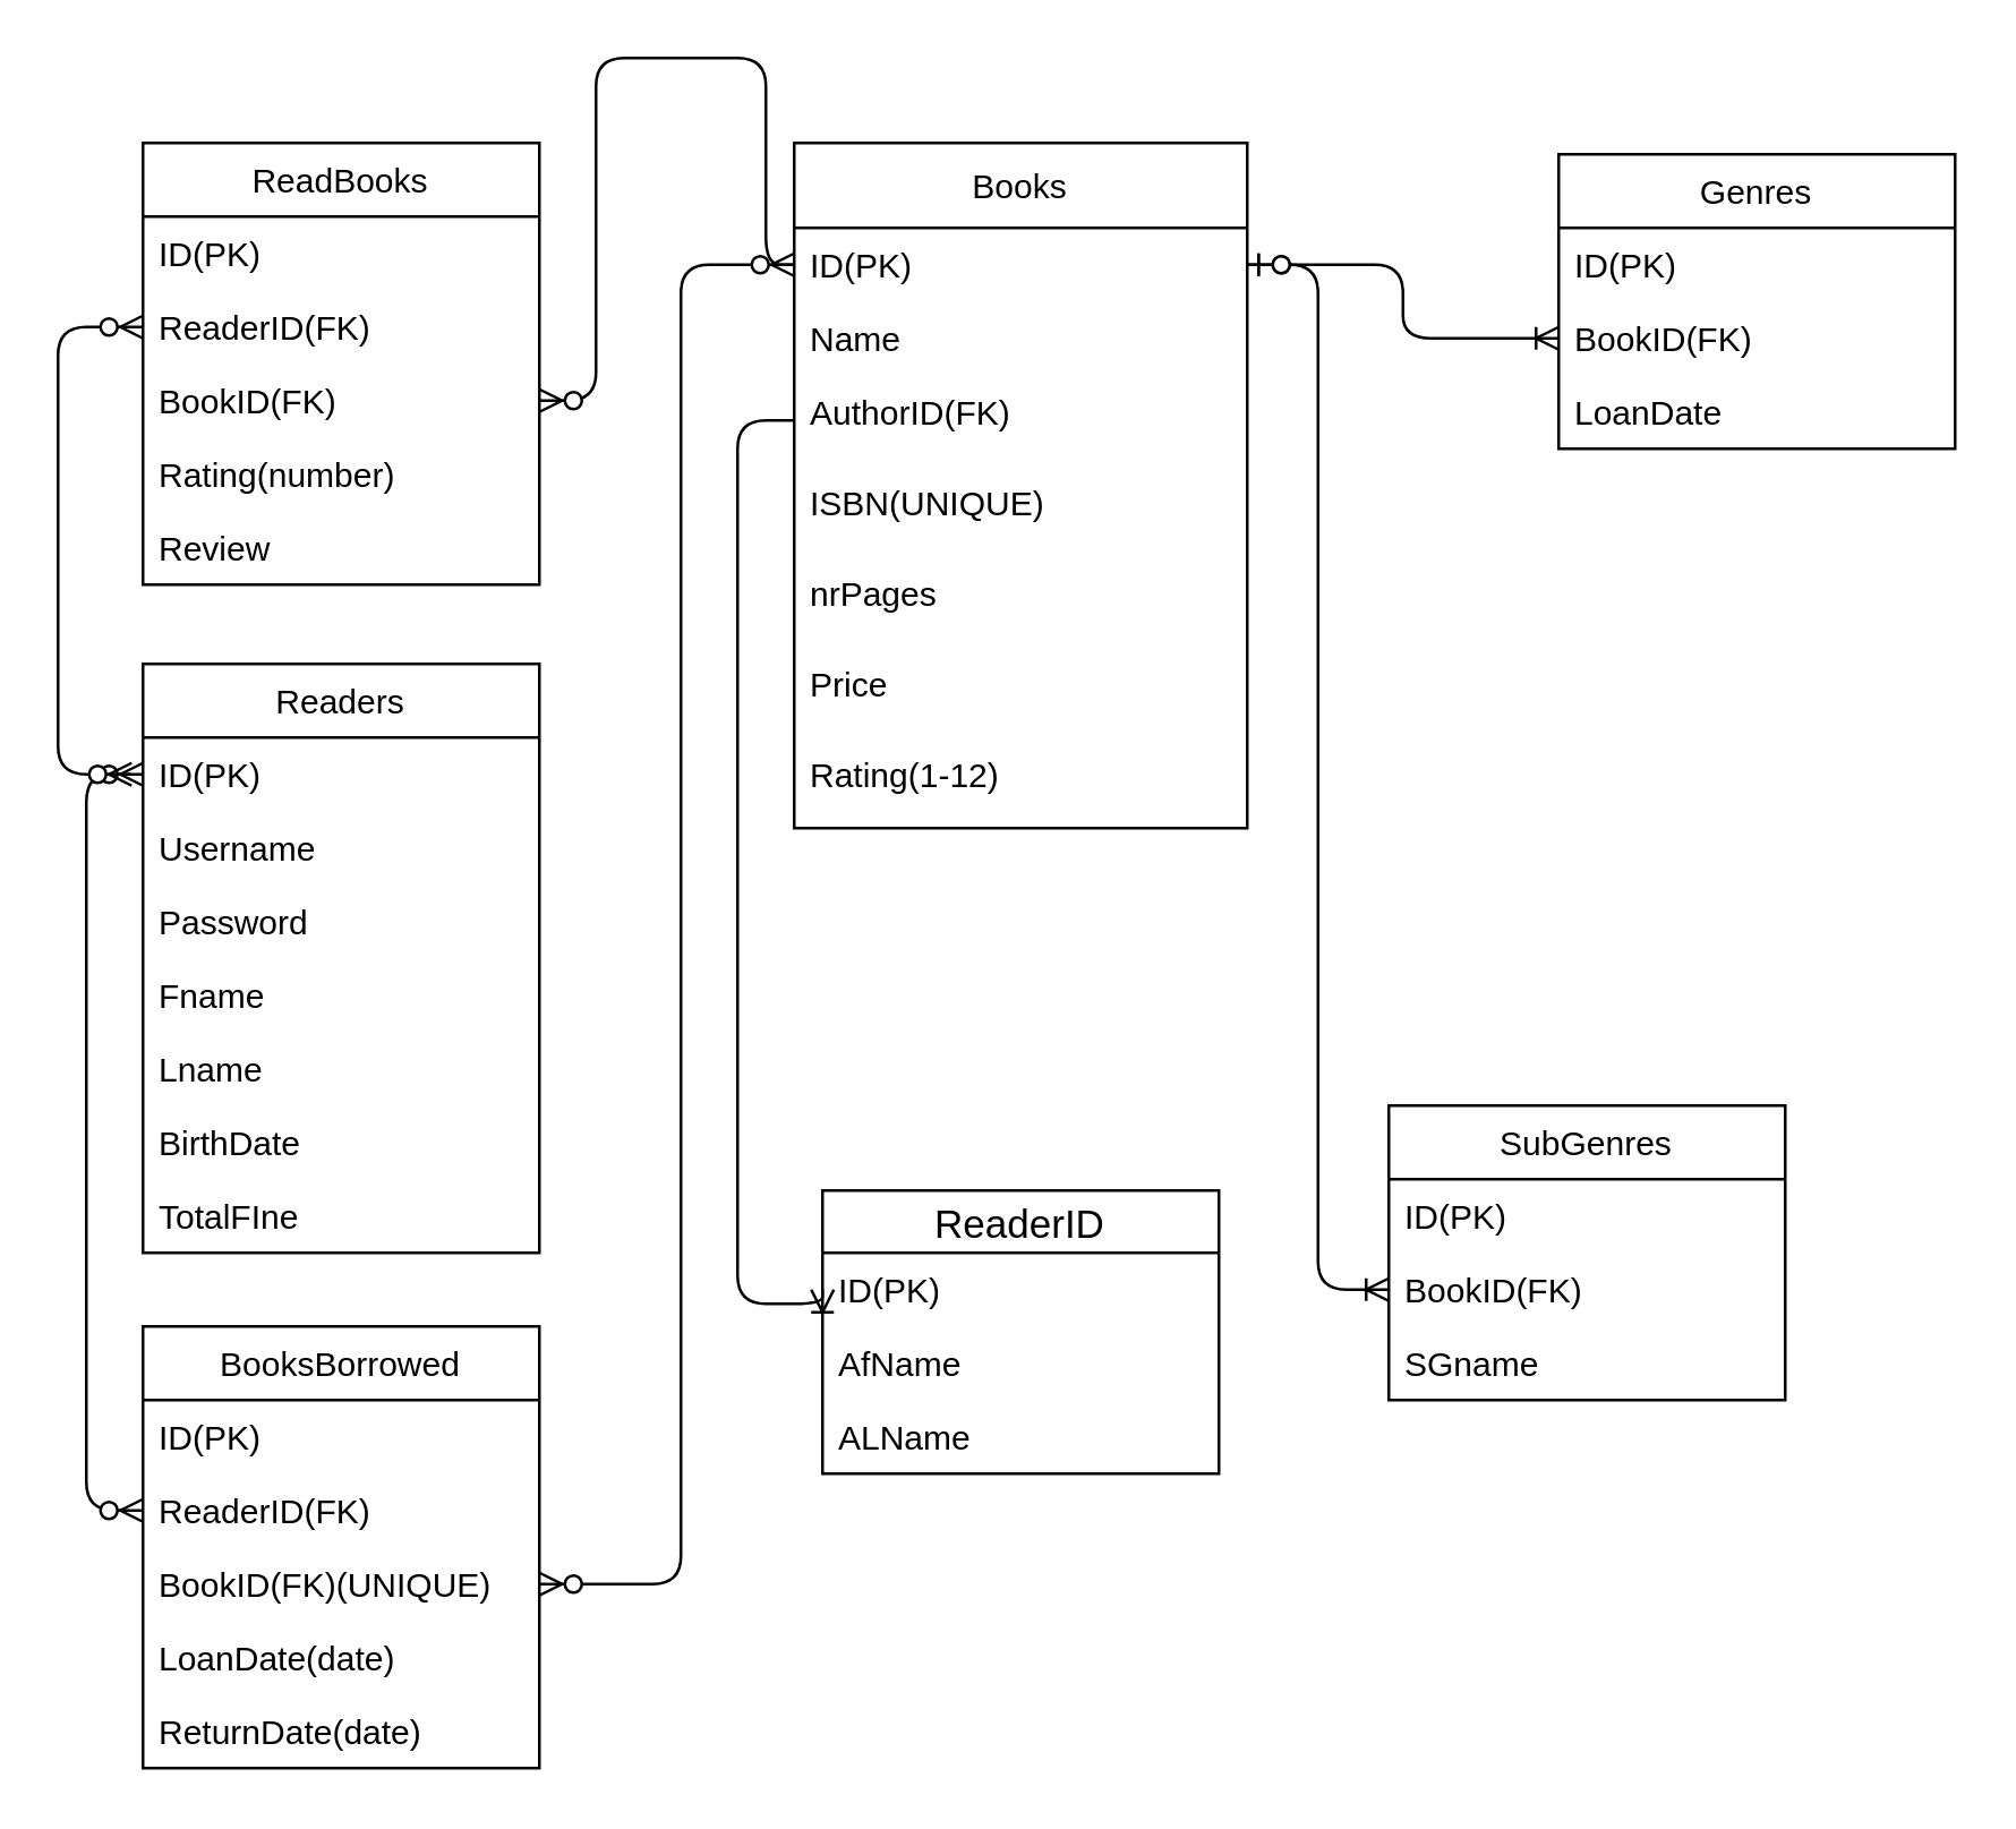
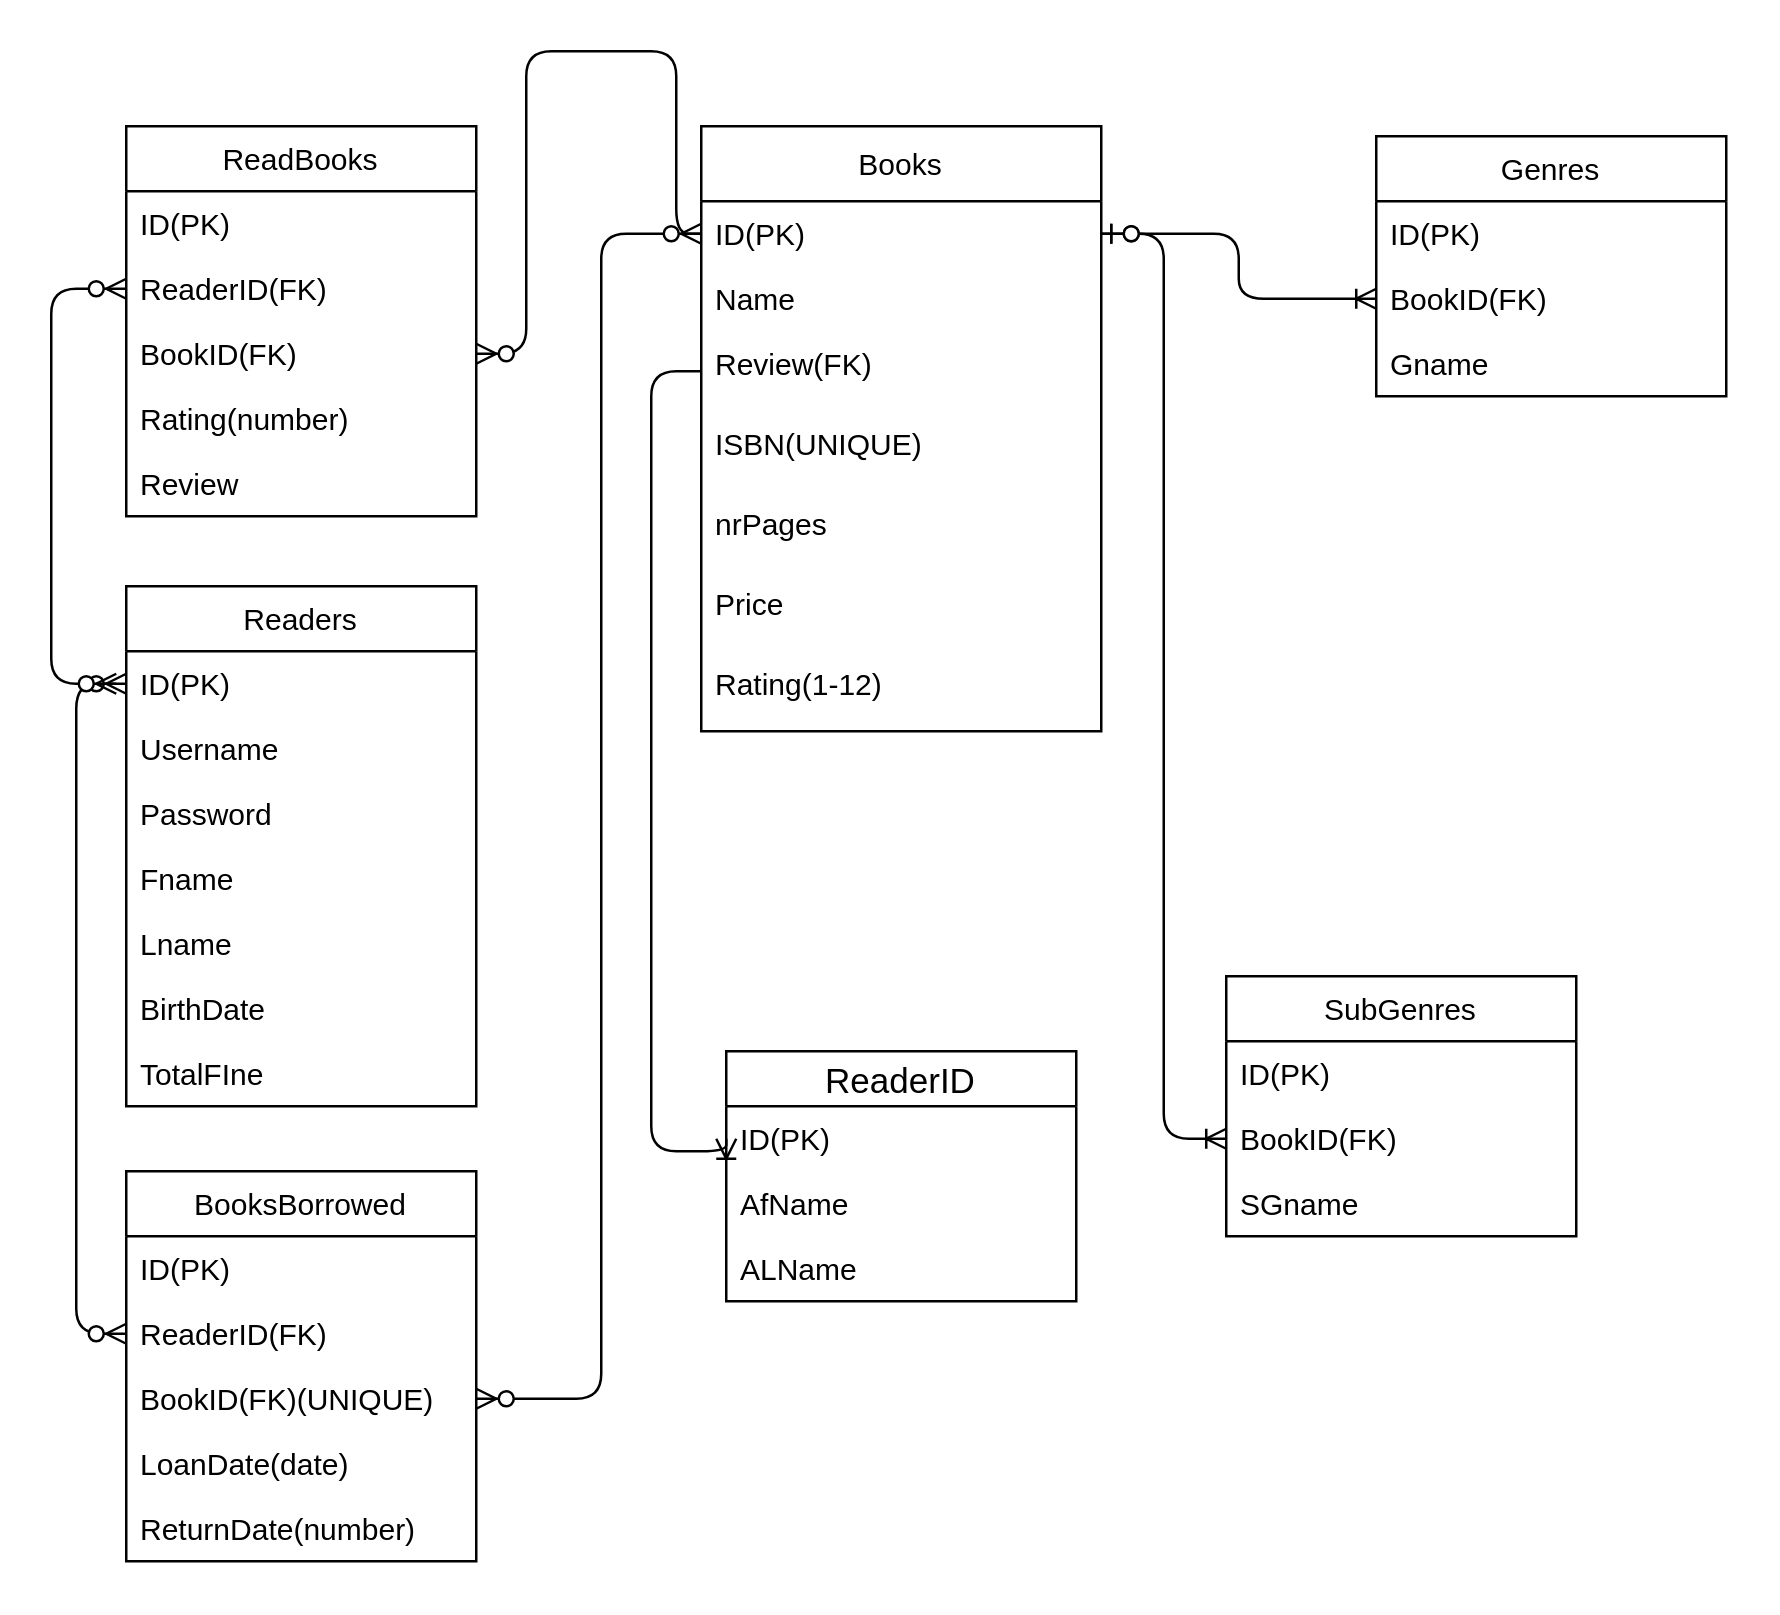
- <mxCell id="5" value="AuthorID(FK)&#10;&#10;" style="text;strokeColor=none;fillColor=none;align=left;verticalAlign=top;spacingLeft=4;spacingRight=4;overflow=hidden;rotatable=0;points=[[0,0.5],[1,0.5]];portConstraint=eastwest;" parent="2" vertex="1"><mxGeometry y="82" width="160" height="32" as="geometry" /></mxCell>
+ <mxCell id="5" value="Review(FK)&#10;&#10;" style="text;strokeColor=none;fillColor=none;align=left;verticalAlign=top;spacingLeft=4;spacingRight=4;overflow=hidden;rotatable=0;points=[[0,0.5],[1,0.5]];portConstraint=eastwest;" parent="2" vertex="1"><mxGeometry y="82" width="160" height="32" as="geometry" /></mxCell>
- <mxCell id="13" value="LoanDate" style="text;strokeColor=none;fillColor=none;align=left;verticalAlign=top;spacingLeft=4;spacingRight=4;overflow=hidden;rotatable=0;points=[[0,0.5],[1,0.5]];portConstraint=eastwest;" parent="10" vertex="1"><mxGeometry y="78" width="140" height="26" as="geometry" /></mxCell>
+ <mxCell id="13" value="Gname" style="text;strokeColor=none;fillColor=none;align=left;verticalAlign=top;spacingLeft=4;spacingRight=4;overflow=hidden;rotatable=0;points=[[0,0.5],[1,0.5]];portConstraint=eastwest;" parent="10" vertex="1"><mxGeometry y="78" width="140" height="26" as="geometry" /></mxCell>
- <mxCell id="46" value="ReturnDate(date)&#10;&#10;" style="text;strokeColor=none;fillColor=none;align=left;verticalAlign=top;spacingLeft=4;spacingRight=4;overflow=hidden;rotatable=0;points=[[0,0.5],[1,0.5]];portConstraint=eastwest;" vertex="1" parent="41"><mxGeometry y="130" width="140" height="26" as="geometry" /></mxCell>
+ <mxCell id="46" value="ReturnDate(number)&#10;&#10;" style="text;strokeColor=none;fillColor=none;align=left;verticalAlign=top;spacingLeft=4;spacingRight=4;overflow=hidden;rotatable=0;points=[[0,0.5],[1,0.5]];portConstraint=eastwest;" vertex="1" parent="41"><mxGeometry y="130" width="140" height="26" as="geometry" /></mxCell>
